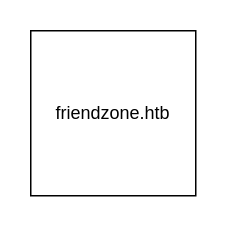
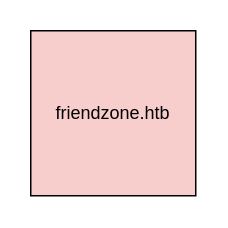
- <mxCell id="2" value="friendzone.htb" style="whiteSpace=wrap;html=1;aspect=fixed;" parent="1" vertex="1"><mxGeometry x="20" y="20" width="110" height="110" as="geometry" /></mxCell>
+ <mxCell id="2" value="friendzone.htb" style="whiteSpace=wrap;html=1;aspect=fixed;fillColor=#f8cecc;" parent="1" vertex="1"><mxGeometry x="20" y="20" width="110" height="110" as="geometry" /></mxCell>
